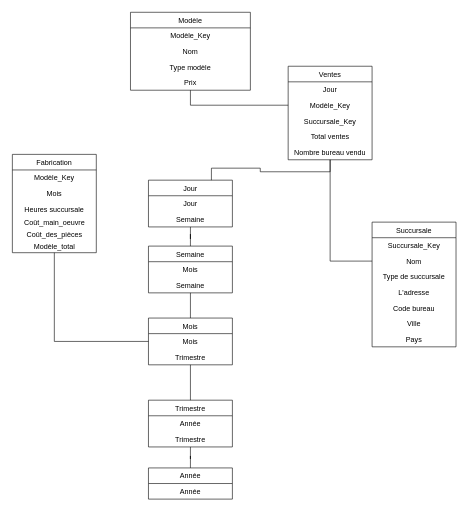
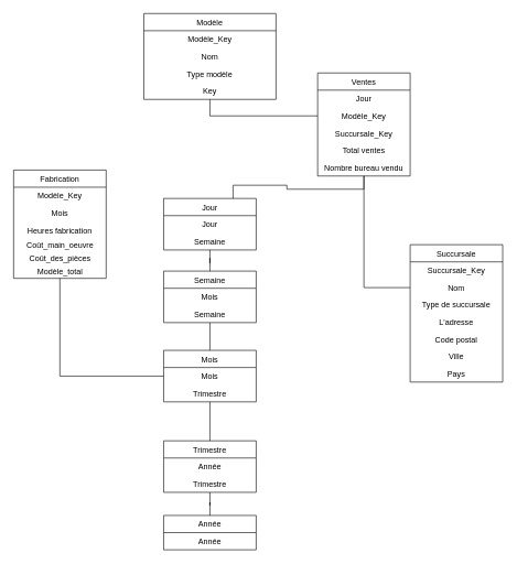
- <mxCell id="25" value="Prix" style="text;strokeColor=none;fillColor=none;align=center;verticalAlign=top;spacingLeft=4;spacingRight=4;overflow=hidden;rotatable=0;points=[[0,0.5],[1,0.5]];portConstraint=eastwest;" parent="21" vertex="1"><mxGeometry y="104" width="200" height="26" as="geometry" /></mxCell>
+ <mxCell id="25" value="Key" style="text;strokeColor=none;fillColor=none;align=center;verticalAlign=top;spacingLeft=4;spacingRight=4;overflow=hidden;rotatable=0;points=[[0,0.5],[1,0.5]];portConstraint=eastwest;" parent="21" vertex="1"><mxGeometry y="104" width="200" height="26" as="geometry" /></mxCell>
- <mxCell id="5" value="Heures succursale" style="text;strokeColor=none;fillColor=none;align=center;verticalAlign=top;spacingLeft=4;spacingRight=4;overflow=hidden;rotatable=0;points=[[0,0.5],[1,0.5]];portConstraint=eastwest;" parent="2" vertex="1"><mxGeometry y="78" width="140" height="26" as="geometry" /></mxCell>
+ <mxCell id="5" value="Heures fabrication" style="text;strokeColor=none;fillColor=none;align=center;verticalAlign=top;spacingLeft=4;spacingRight=4;overflow=hidden;rotatable=0;points=[[0,0.5],[1,0.5]];portConstraint=eastwest;" parent="2" vertex="1"><mxGeometry y="78" width="140" height="26" as="geometry" /></mxCell>
- <mxCell id="45" value="Code bureau&#10;" style="text;strokeColor=none;fillColor=none;align=center;verticalAlign=top;spacingLeft=4;spacingRight=4;overflow=hidden;rotatable=0;points=[[0,0.5],[1,0.5]];portConstraint=eastwest;" parent="40" vertex="1"><mxGeometry y="130" width="140" height="26" as="geometry" /></mxCell>
+ <mxCell id="45" value="Code postal&#10;" style="text;strokeColor=none;fillColor=none;align=center;verticalAlign=top;spacingLeft=4;spacingRight=4;overflow=hidden;rotatable=0;points=[[0,0.5],[1,0.5]];portConstraint=eastwest;" parent="40" vertex="1"><mxGeometry y="130" width="140" height="26" as="geometry" /></mxCell>
